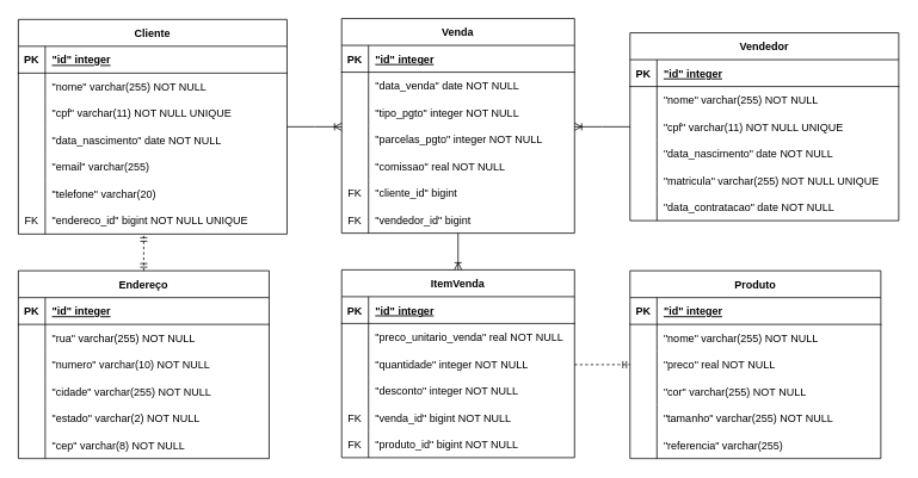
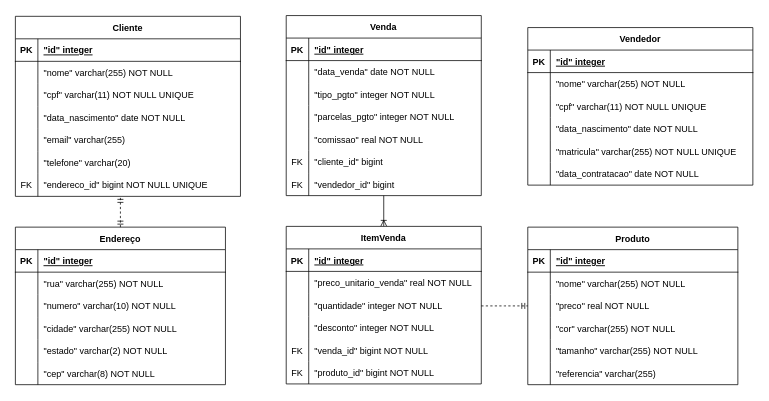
- <mxCell id="104" value="" style="edgeStyle=elbowEdgeStyle;fontSize=12;html=1;endArrow=ERoneToMany;rounded=0;elbow=vertical;" parent="1" source="21" target="62" edge="1"><mxGeometry width="100" height="100" relative="1" as="geometry"><mxPoint x="480" y="371" as="sourcePoint" /><mxPoint x="580" y="271" as="targetPoint" /></mxGeometry></mxCell>
- <mxCell id="84" value="" style="fontSize=12;html=1;endArrow=ERoneToMany;rounded=0;edgeStyle=elbowEdgeStyle;elbow=vertical;" parent="1" source="2" target="62" edge="1"><mxGeometry width="100" height="100" relative="1" as="geometry"><mxPoint x="280" y="241" as="sourcePoint" /><mxPoint x="380" y="141" as="targetPoint" /></mxGeometry></mxCell>
